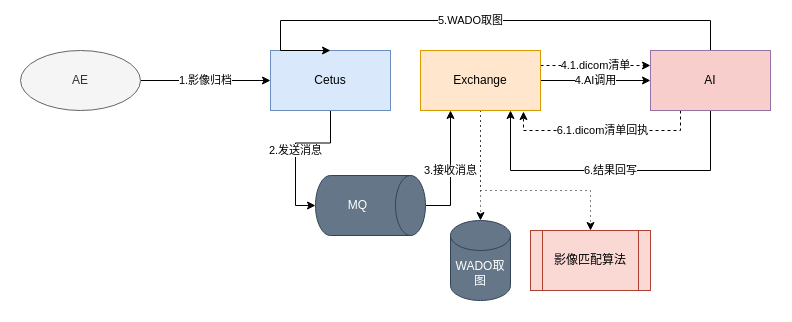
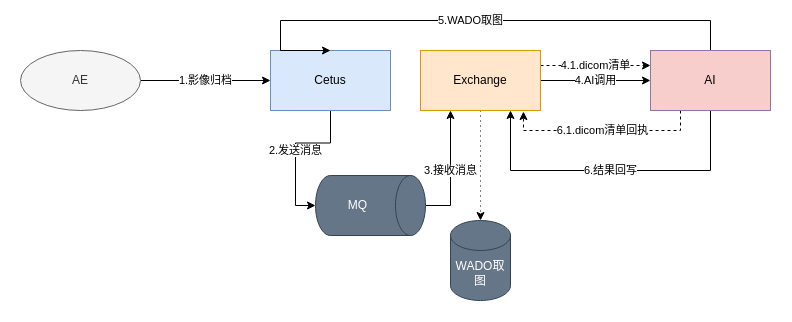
- <mxCell id="9" style="edgeStyle=orthogonalEdgeStyle;rounded=0;orthogonalLoop=1;jettySize=auto;html=1;exitX=0.5;exitY=1;exitDx=0;exitDy=0;dashed=1;dashPattern=1 4;" edge="1" parent="1" source="10" target="18"><mxGeometry relative="1" as="geometry"><Array as="points"><mxPoint x="480" y="190" /><mxPoint x="590" y="190" /></Array></mxGeometry></mxCell>
- <mxCell id="18" value="影像匹配算法" style="shape=process;whiteSpace=wrap;html=1;backgroundOutline=1;fillColor=#fad9d5;strokeColor=#ae4132;" vertex="1" parent="1"><mxGeometry x="530" y="230" width="120" height="60" as="geometry" /></mxCell>
